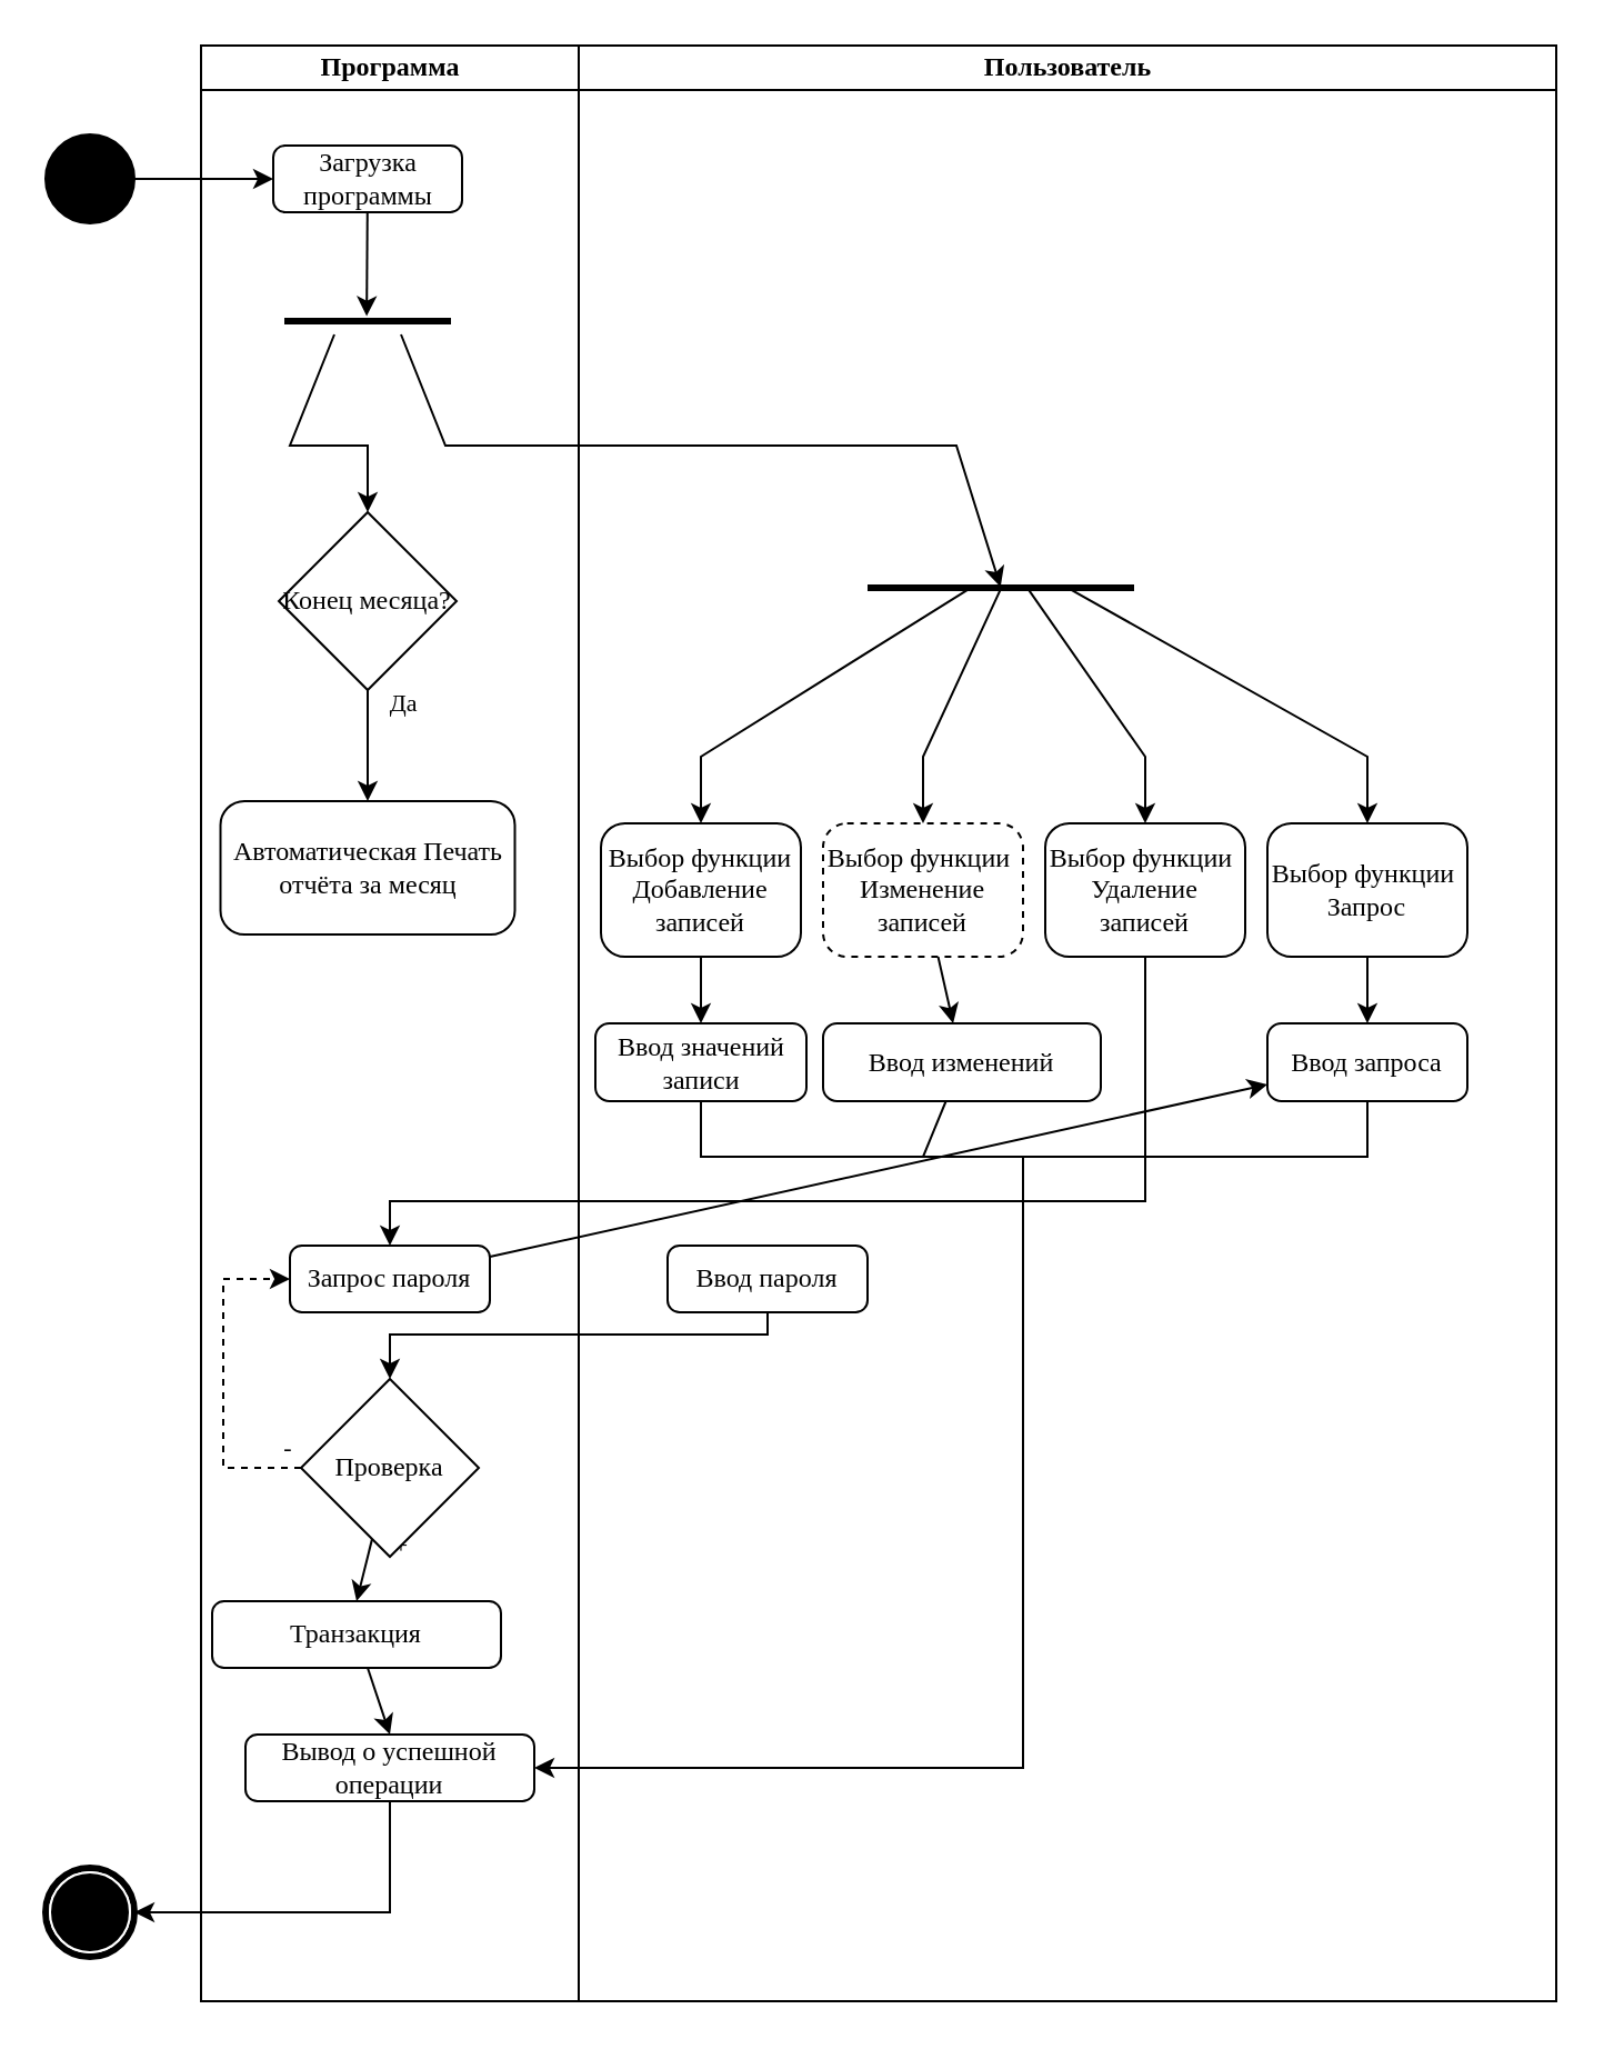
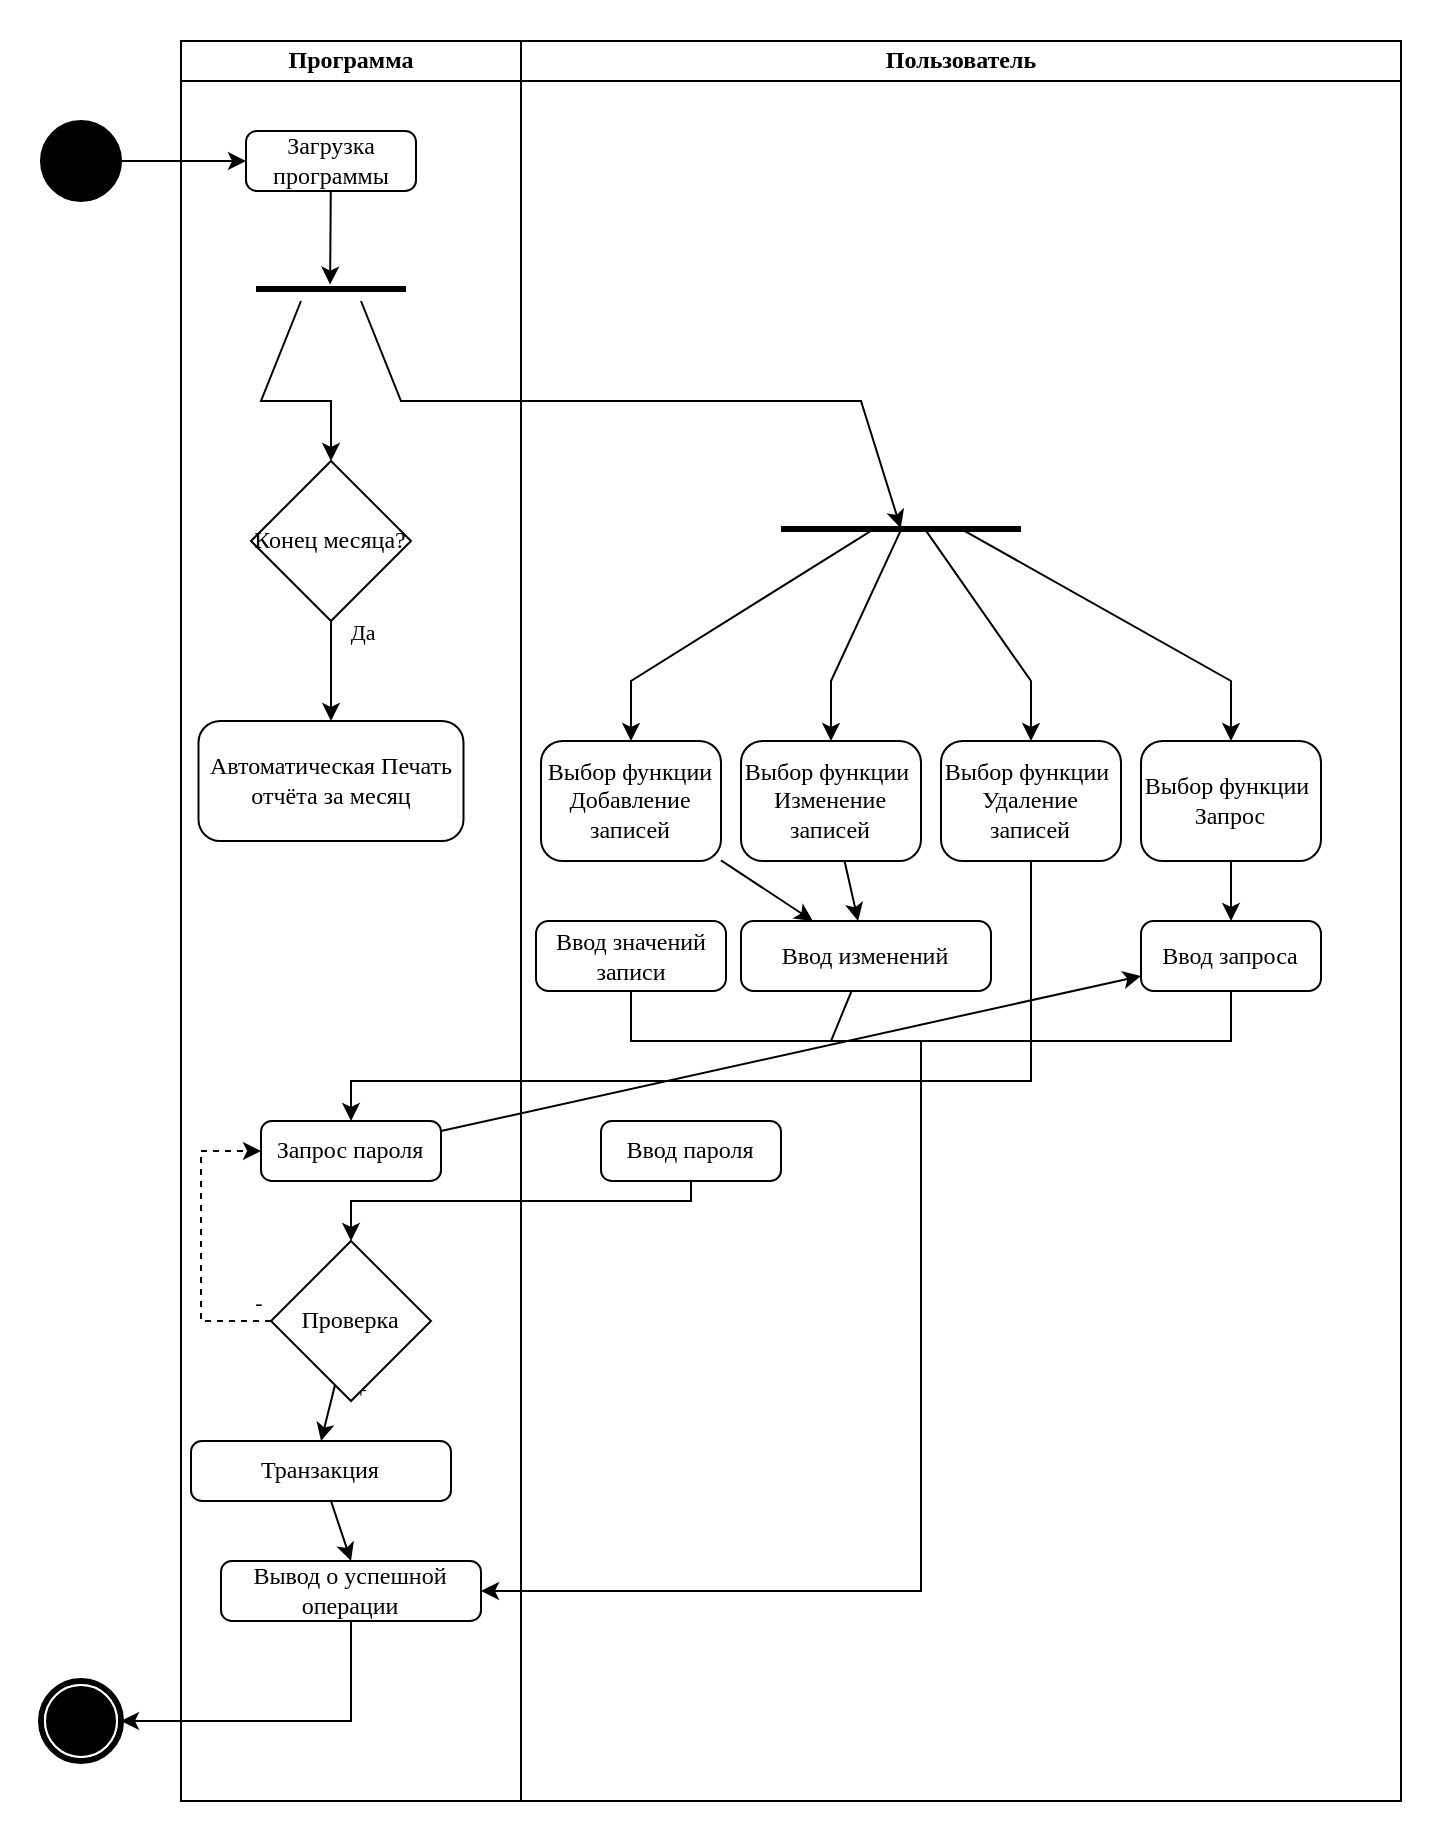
- <mxCell id="22" value="Выбор функции&amp;nbsp;&lt;br&gt;Изменение записей" style="rounded=1;whiteSpace=wrap;html=1;arcSize=18;fontFamily=Verdana;dashed=1;" vertex="1" parent="10"><mxGeometry x="370" y="370" width="90" height="60" as="geometry" /></mxCell>
+ <mxCell id="22" value="Выбор функции&amp;nbsp;&lt;br&gt;Изменение записей" style="rounded=1;whiteSpace=wrap;html=1;arcSize=18;fontFamily=Verdana;" vertex="1" parent="10"><mxGeometry x="370" y="370" width="90" height="60" as="geometry" /></mxCell>
- <mxCell id="19" style="edgeStyle=none;rounded=0;orthogonalLoop=1;jettySize=auto;html=1;fontFamily=Verdana;entryX=0.5;entryY=0;entryDx=0;entryDy=0;" edge="1" parent="10" source="20" target="47"><mxGeometry relative="1" as="geometry"><mxPoint x="315" y="500" as="targetPoint" /></mxGeometry></mxCell>
+ <mxCell id="19" style="edgeStyle=none;rounded=0;orthogonalLoop=1;jettySize=auto;html=1;fontFamily=Verdana;" edge="1" parent="10" source="20" target="45"><mxGeometry relative="1" as="geometry"><mxPoint x="315" y="500" as="targetPoint" /></mxGeometry></mxCell>
